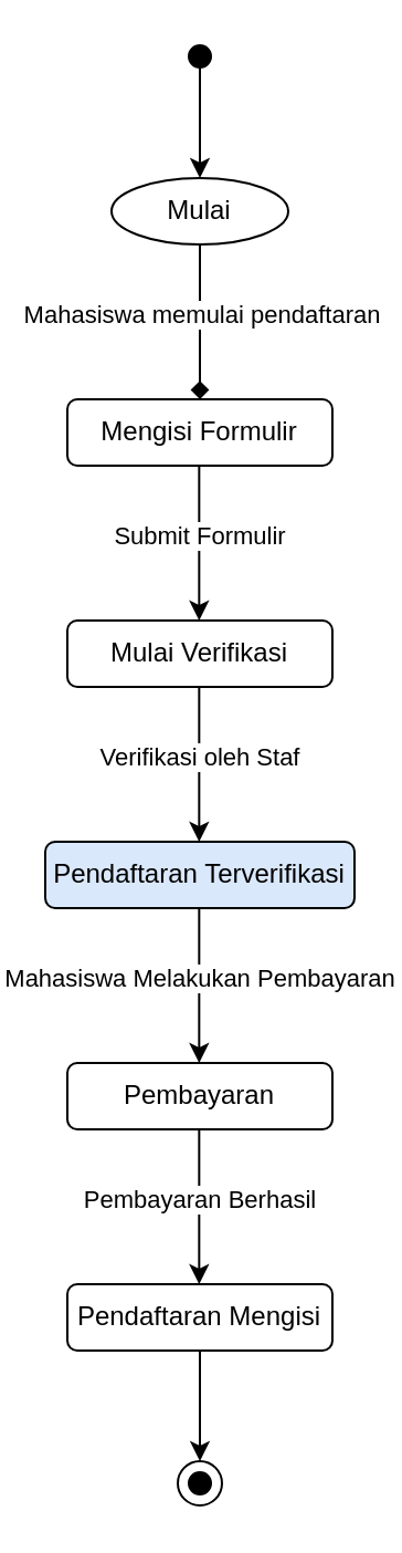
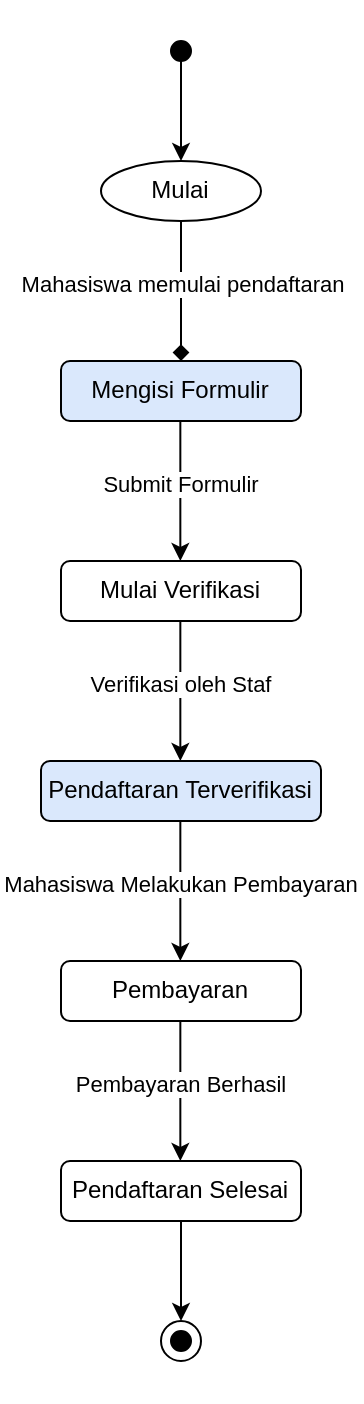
- <mxCell id="3" value="Mengisi Formulir" style="rounded=1;whiteSpace=wrap;html=1;" vertex="1" parent="1"><mxGeometry x="30" y="180" width="120" height="30" as="geometry" /></mxCell>
+ <mxCell id="3" value="Mengisi Formulir" style="rounded=1;whiteSpace=wrap;html=1;fillColor=#dae8fc;" vertex="1" parent="1"><mxGeometry x="30" y="180" width="120" height="30" as="geometry" /></mxCell>
- <mxCell id="7" value="Pendaftaran Mengisi" style="rounded=1;whiteSpace=wrap;html=1;" vertex="1" parent="1"><mxGeometry x="30" y="580" width="120" height="30" as="geometry" /></mxCell>
+ <mxCell id="7" value="Pendaftaran Selesai" style="rounded=1;whiteSpace=wrap;html=1;" vertex="1" parent="1"><mxGeometry x="30" y="580" width="120" height="30" as="geometry" /></mxCell>
